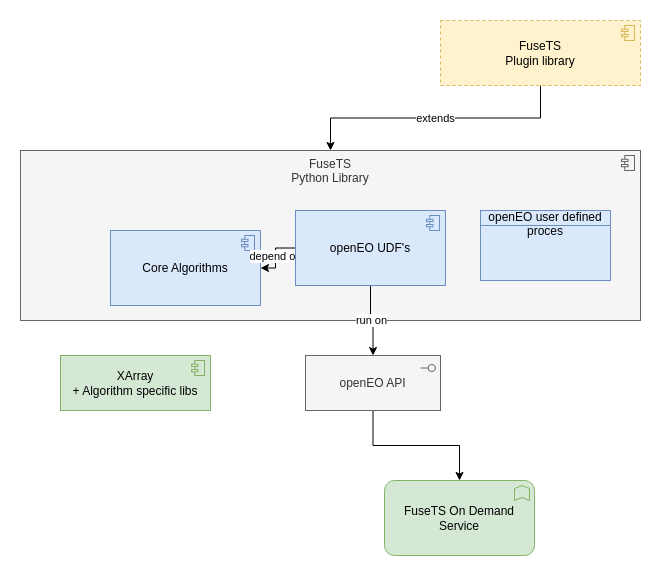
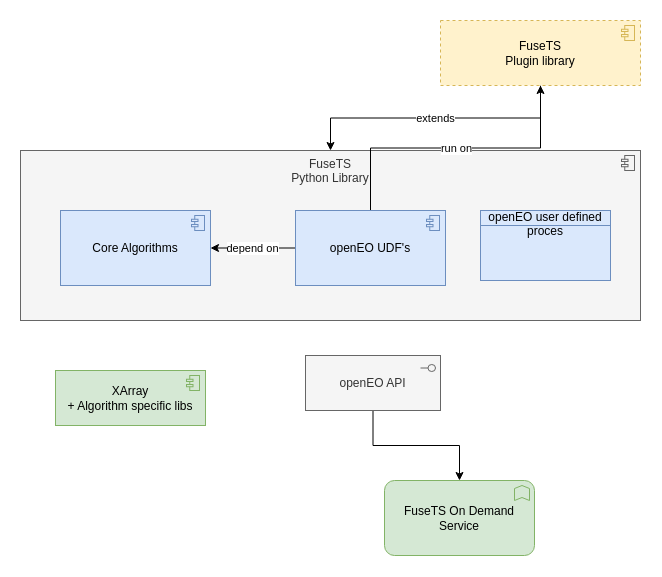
- <mxCell id="5" value="Core Algorithms" style="html=1;outlineConnect=0;whiteSpace=wrap;fillColor=#dae8fc;shape=mxgraph.archimate3.application;appType=comp;archiType=square;strokeColor=#6c8ebf;" vertex="1" parent="1"><mxGeometry x="110" y="230" width="150" height="75" as="geometry" /></mxCell>
+ <mxCell id="5" value="Core Algorithms" style="html=1;outlineConnect=0;whiteSpace=wrap;fillColor=#dae8fc;shape=mxgraph.archimate3.application;appType=comp;archiType=square;strokeColor=#6c8ebf;" vertex="1" parent="1"><mxGeometry x="60" y="210" width="150" height="75" as="geometry" /></mxCell>
- <mxCell id="7" value="run on" style="edgeStyle=orthogonalEdgeStyle;rounded=0;orthogonalLoop=1;jettySize=auto;html=1;" edge="1" parent="1" source="8" target="4"><mxGeometry relative="1" as="geometry" /></mxCell>
+ <mxCell id="7" value="run on" style="edgeStyle=orthogonalEdgeStyle;rounded=0;orthogonalLoop=1;jettySize=auto;html=1;" edge="1" parent="1" source="8" target="11"><mxGeometry relative="1" as="geometry" /></mxCell>
- <mxCell id="9" value="XArray&lt;br&gt;+ Algorithm specific libs" style="html=1;outlineConnect=0;whiteSpace=wrap;fillColor=#d5e8d4;shape=mxgraph.archimate3.application;appType=comp;archiType=square;strokeColor=#82b366;" vertex="1" parent="1"><mxGeometry x="60" y="355" width="150" height="55" as="geometry" /></mxCell>
+ <mxCell id="9" value="XArray&lt;br&gt;+ Algorithm specific libs" style="html=1;outlineConnect=0;whiteSpace=wrap;fillColor=#d5e8d4;shape=mxgraph.archimate3.application;appType=comp;archiType=square;strokeColor=#82b366;" vertex="1" parent="1"><mxGeometry x="55" y="370" width="150" height="55" as="geometry" /></mxCell>
